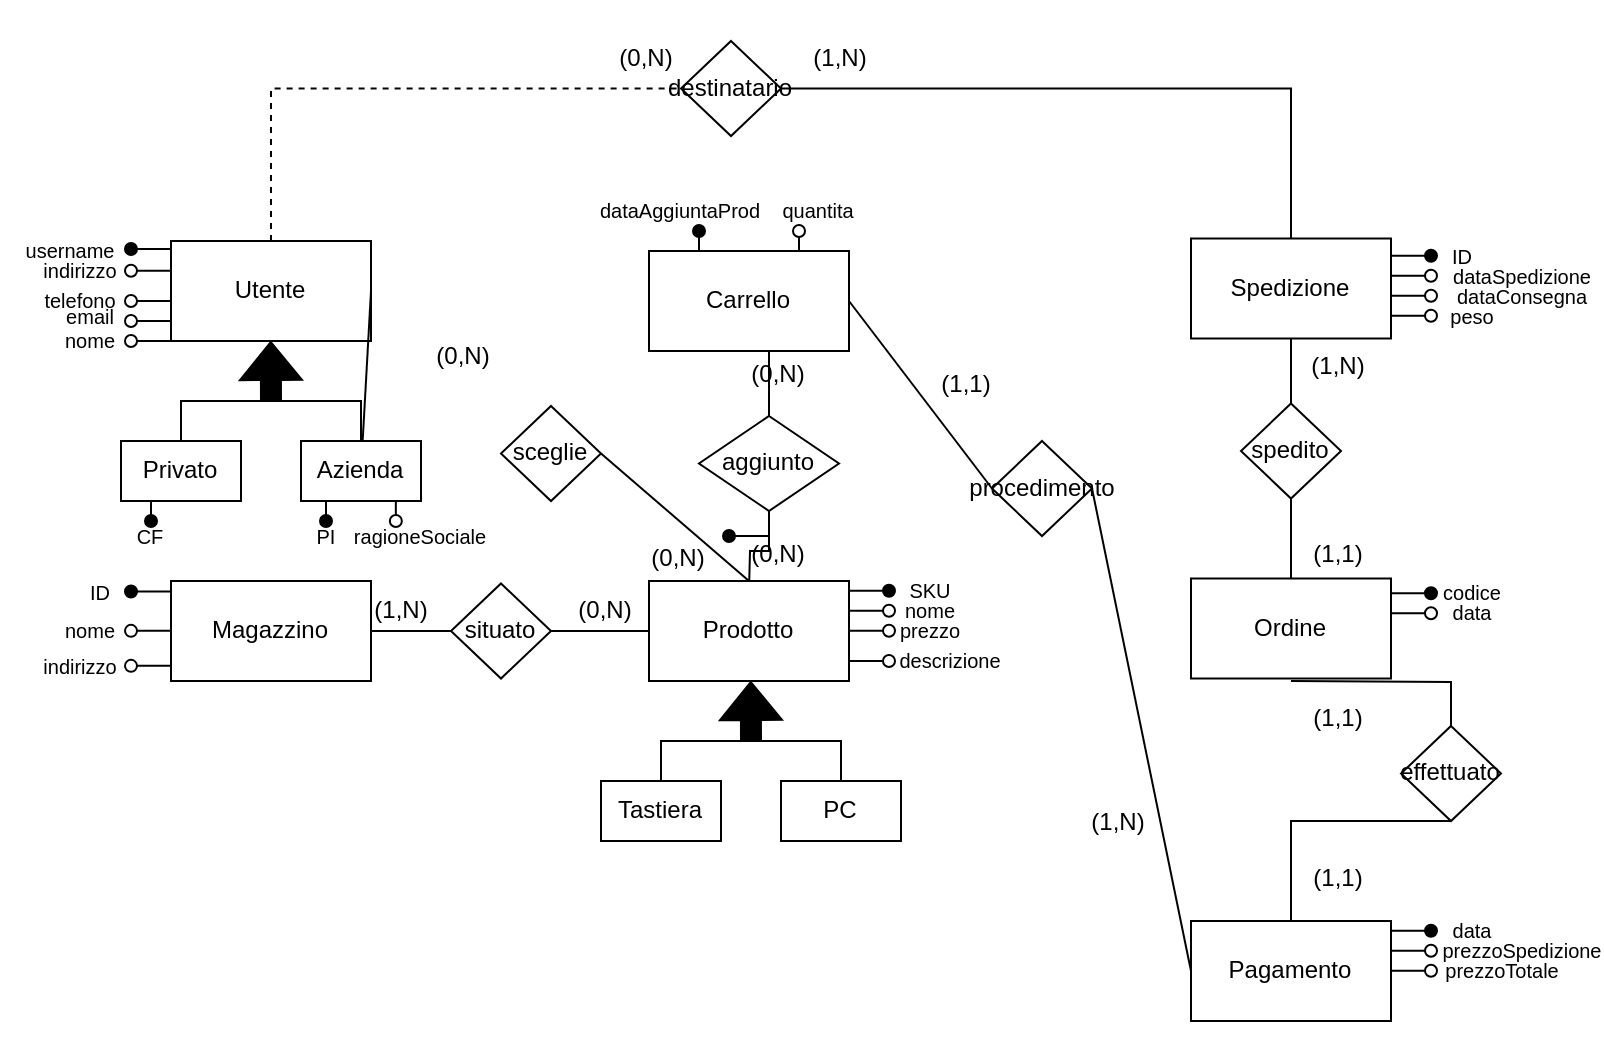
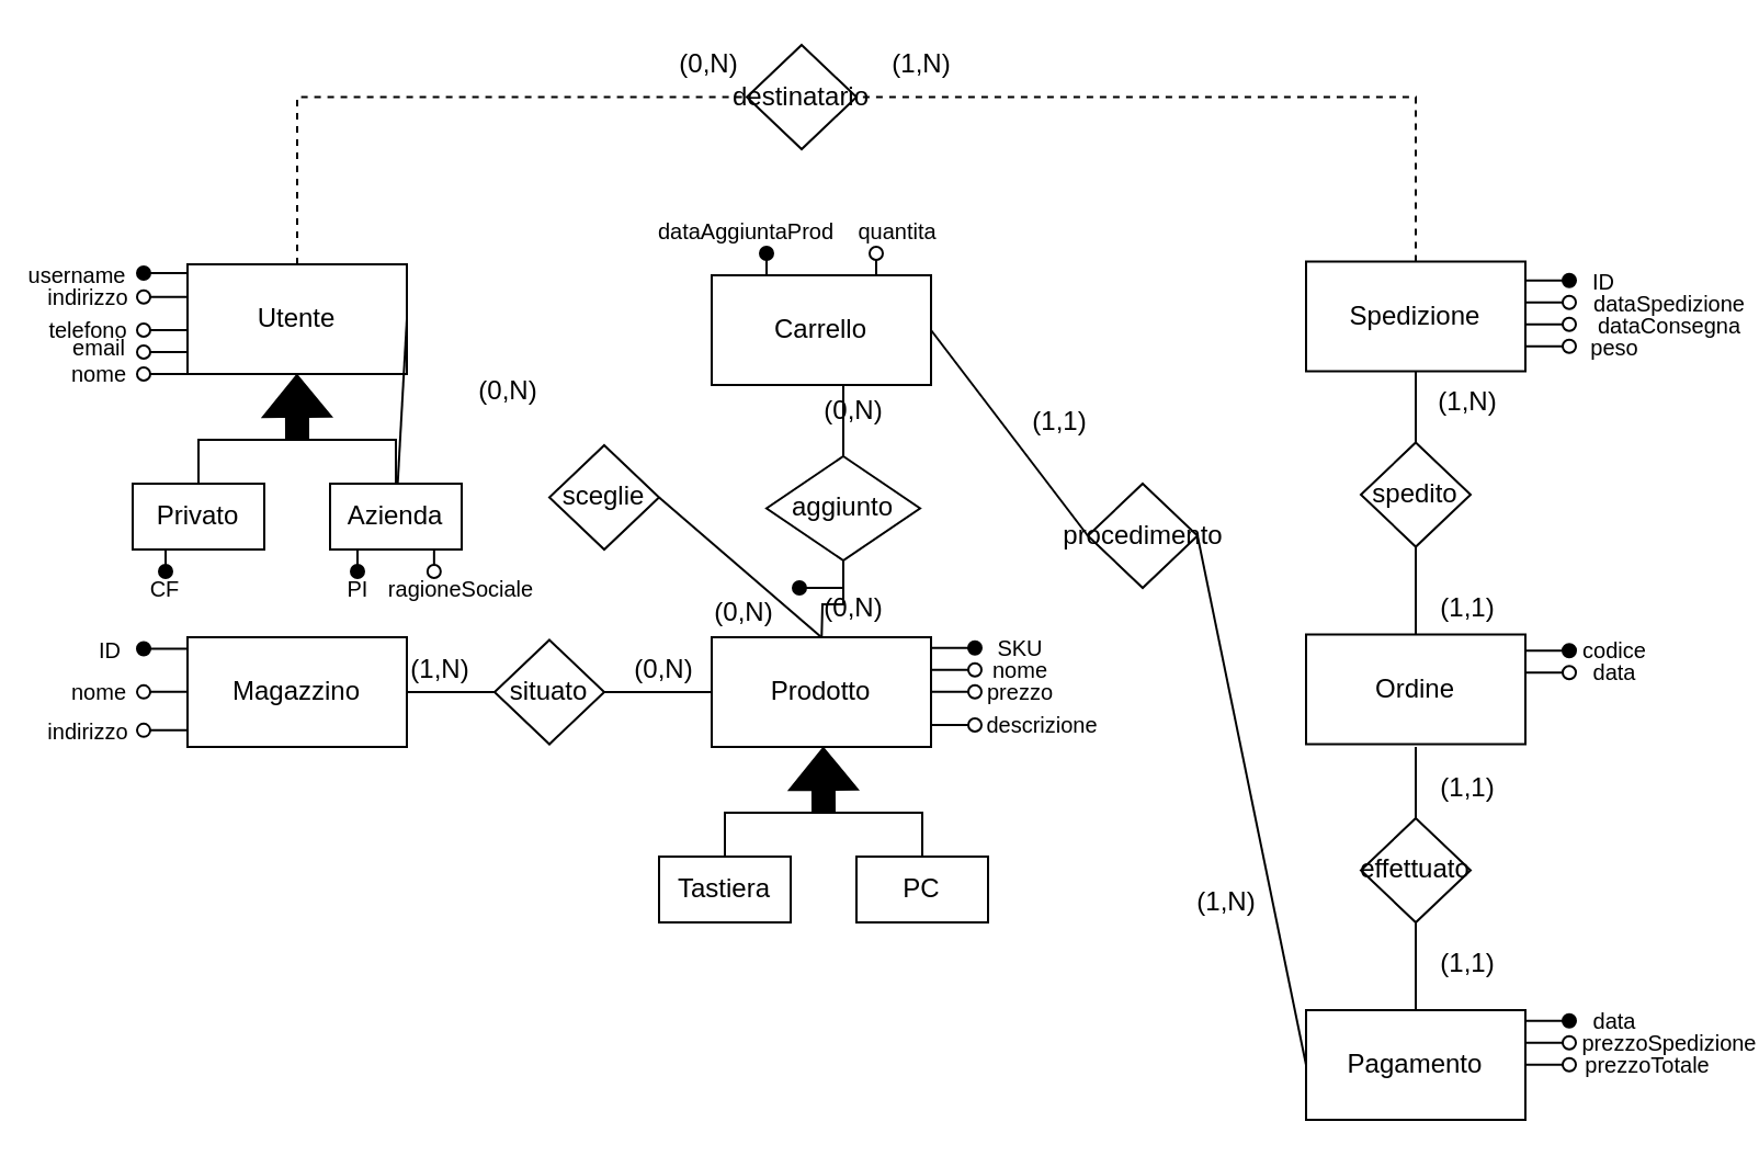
- <mxCell id="4" style="edgeStyle=orthogonalEdgeStyle;rounded=0;orthogonalLoop=1;jettySize=auto;html=1;exitX=0.5;exitY=0;exitDx=0;exitDy=0;entryX=1;entryY=0.5;entryDx=0;entryDy=0;endArrow=none;endFill=0;" edge="1" parent="1" source="5" target="21"><mxGeometry relative="1" as="geometry" /></mxCell>
+ <mxCell id="4" style="edgeStyle=orthogonalEdgeStyle;rounded=0;orthogonalLoop=1;jettySize=auto;html=1;exitX=0.5;exitY=0;exitDx=0;exitDy=0;entryX=1;entryY=0.5;entryDx=0;entryDy=0;endArrow=none;endFill=0;dashed=1;" edge="1" parent="1" source="5" target="21"><mxGeometry relative="1" as="geometry" /></mxCell>
- <mxCell id="77" value="effettuato" style="rhombus;whiteSpace=wrap;html=1;" vertex="1" parent="1"><mxGeometry x="700" y="362.5" width="50" height="47.5" as="geometry" /></mxCell>
+ <mxCell id="77" value="effettuato" style="rhombus;whiteSpace=wrap;html=1;" vertex="1" parent="1"><mxGeometry x="620" y="372.5" width="50" height="47.5" as="geometry" /></mxCell>
